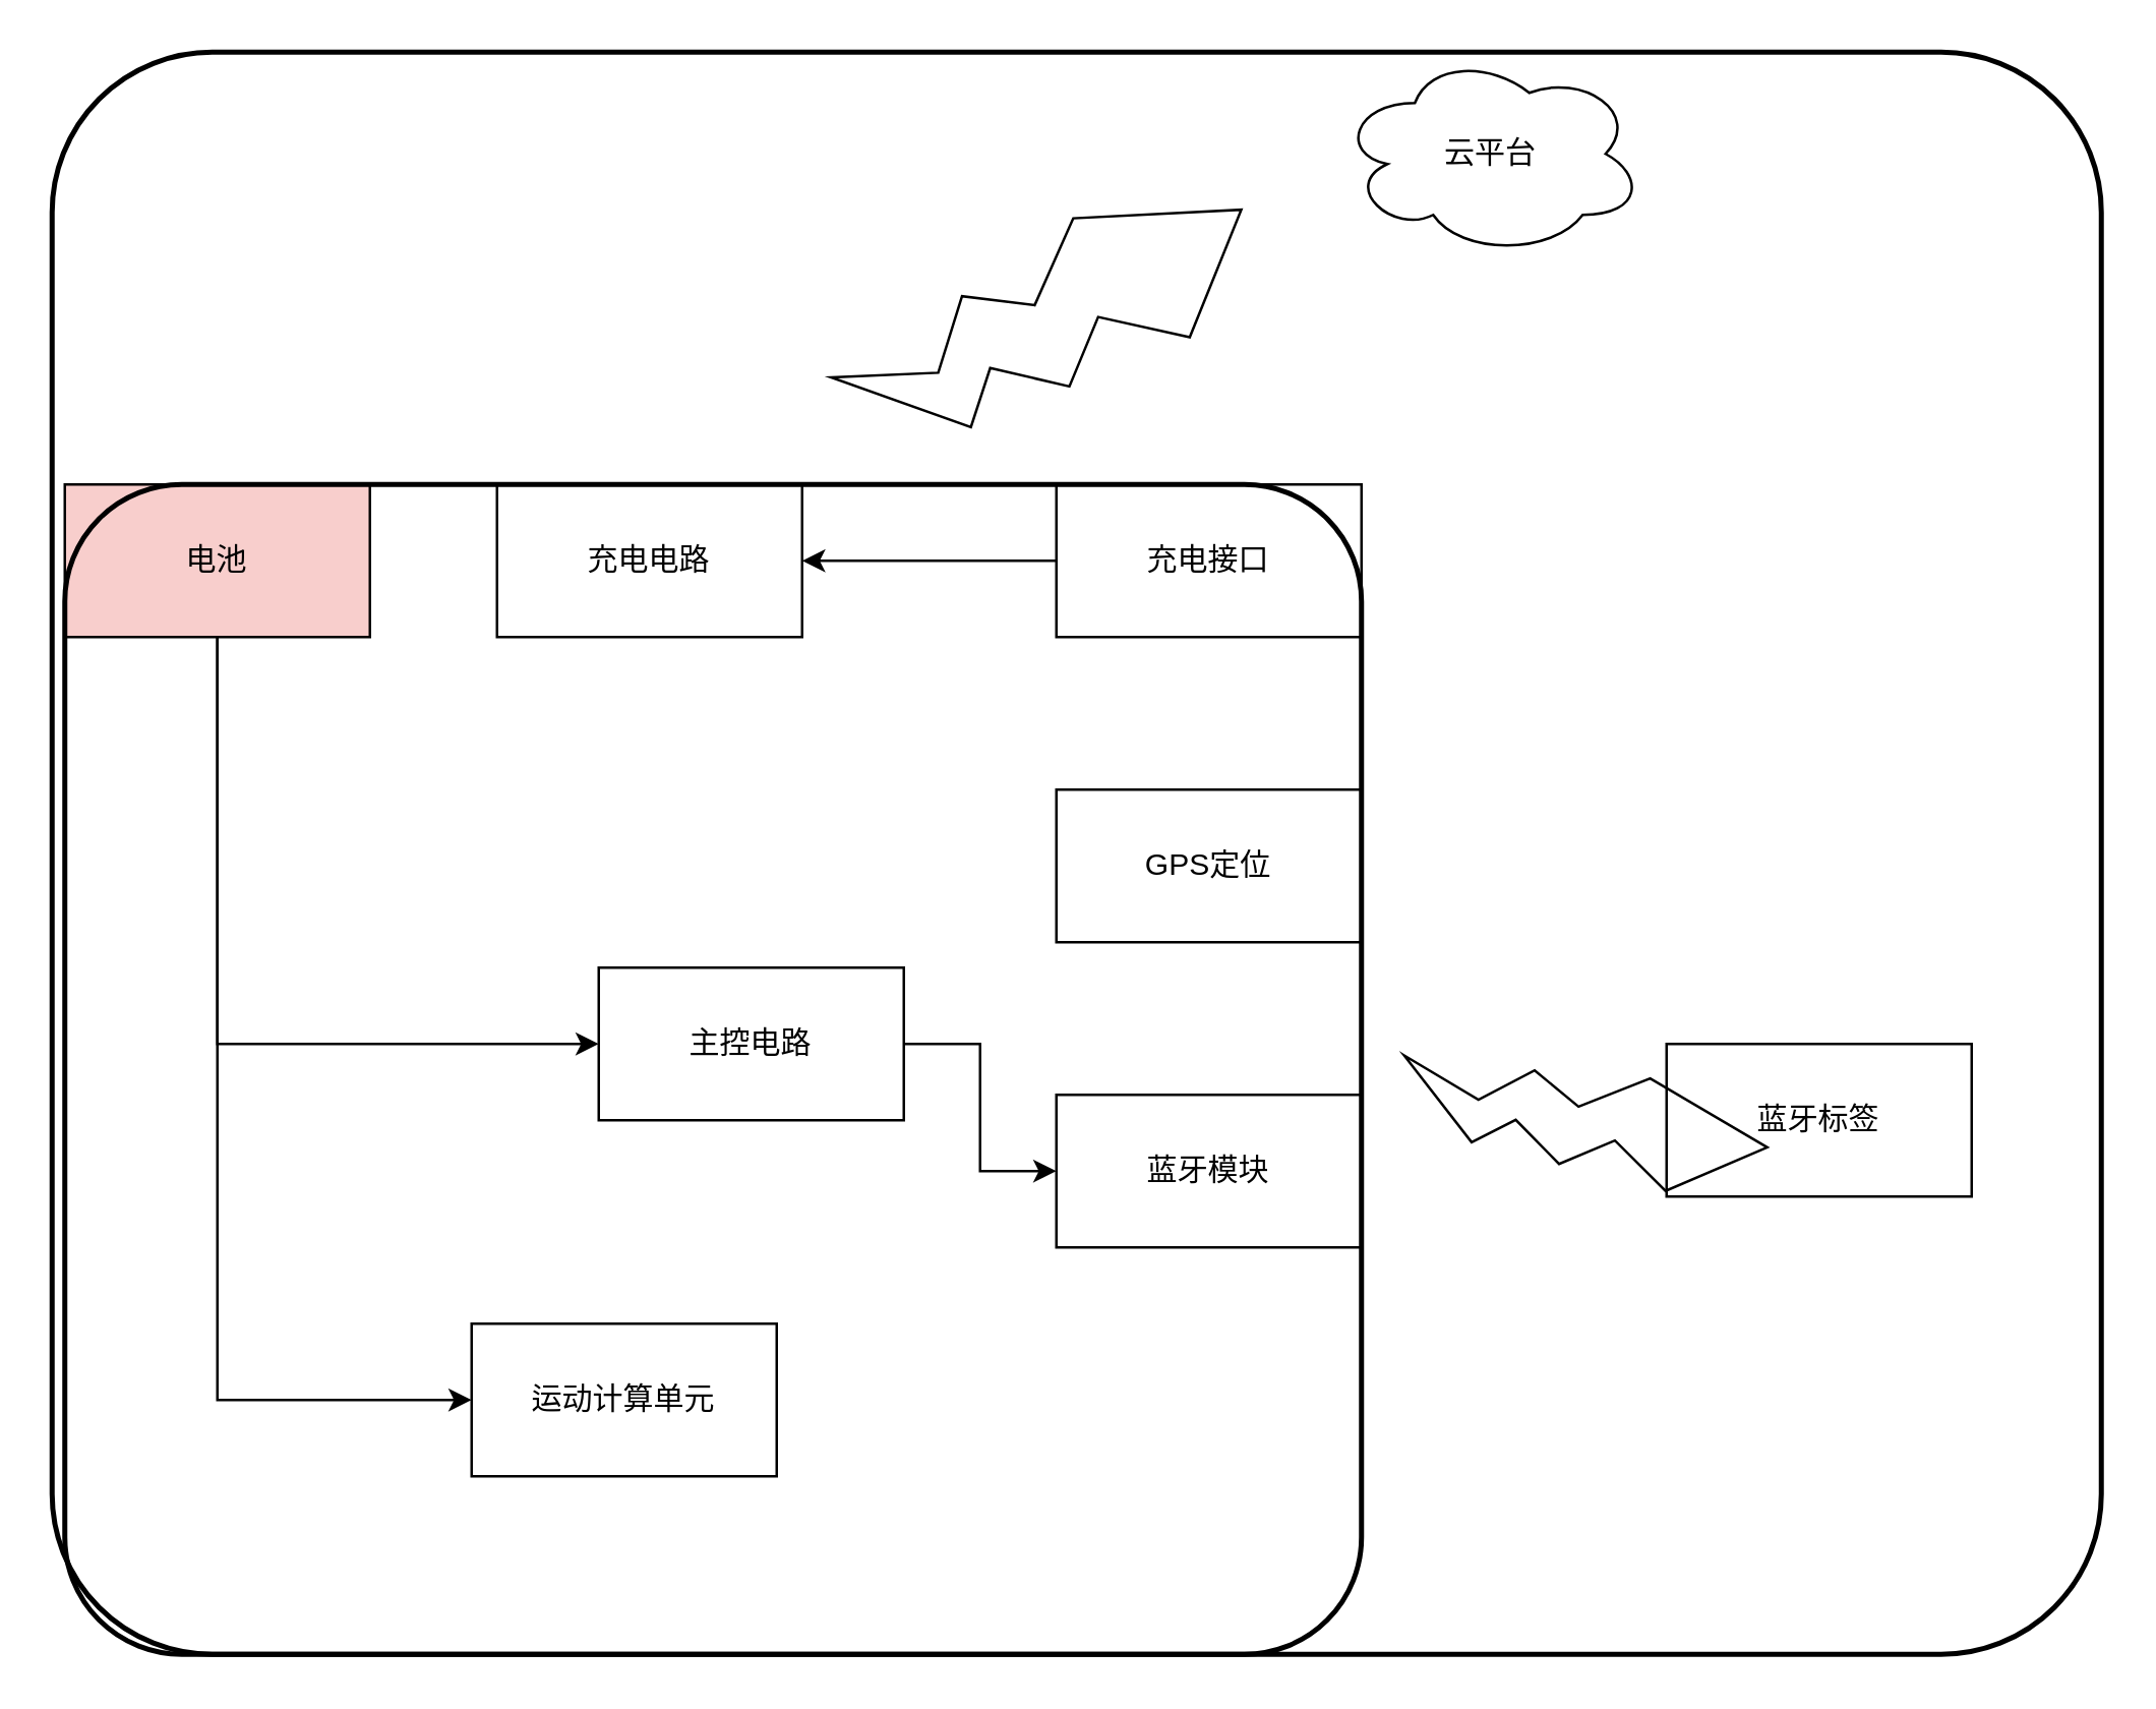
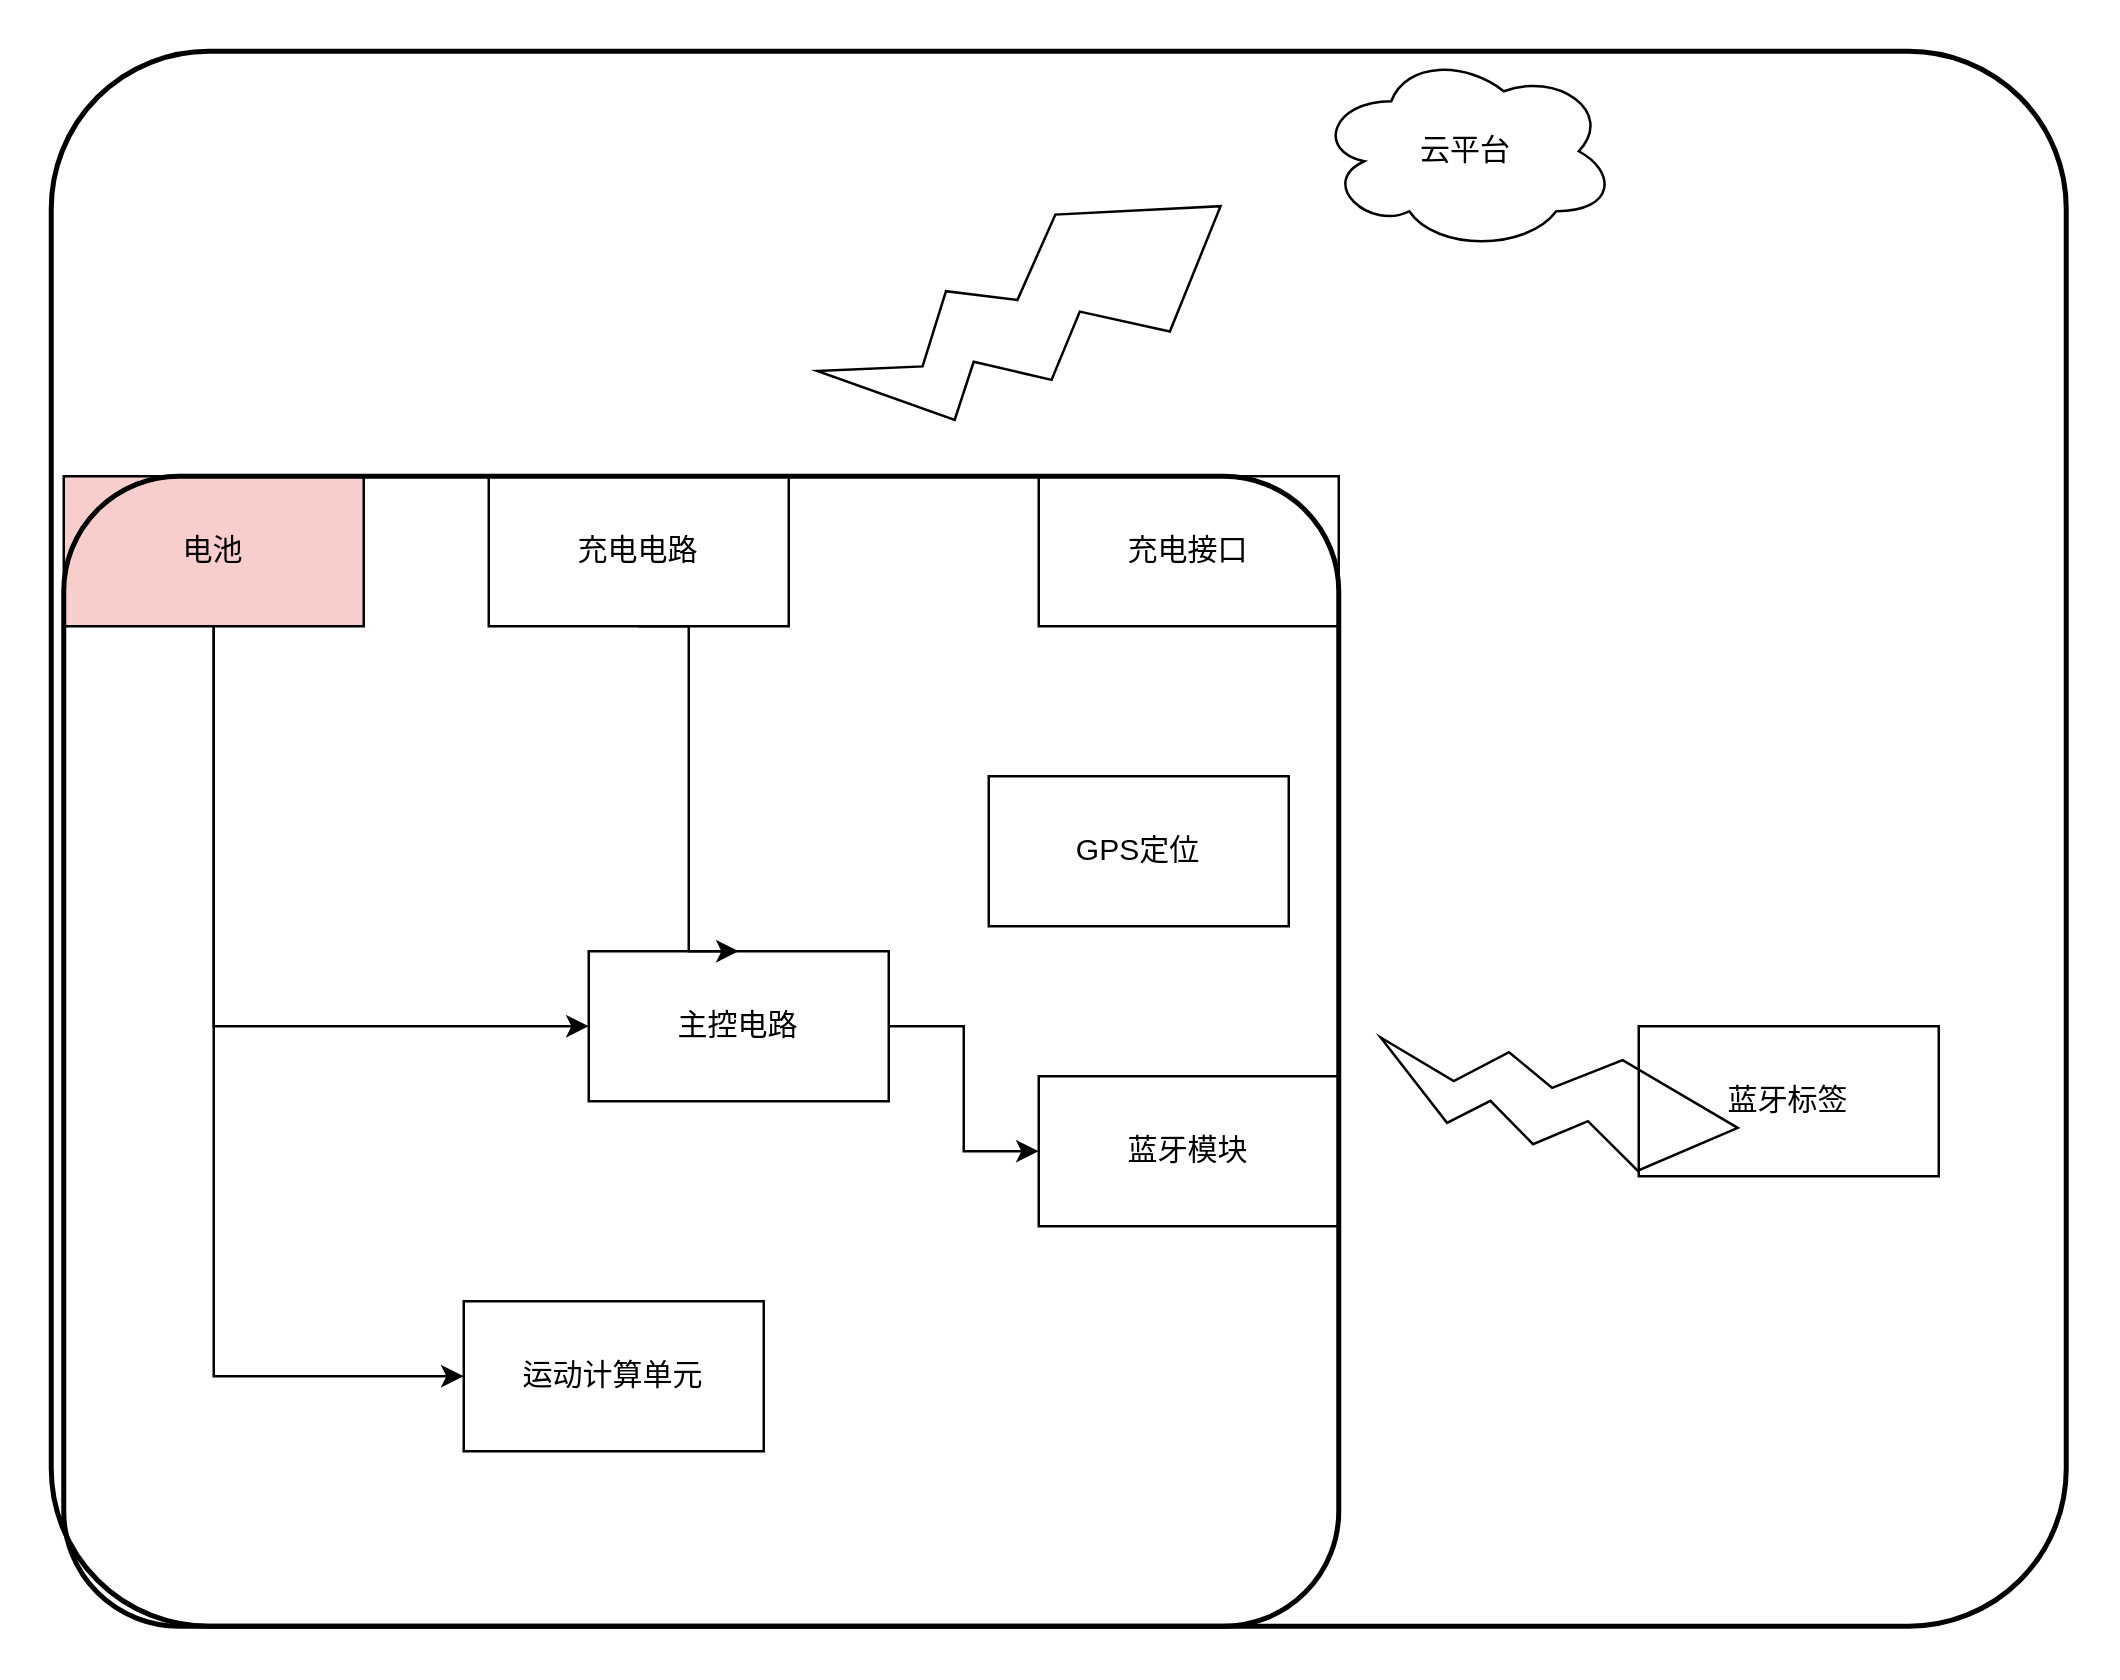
- <mxCell id="7" style="edgeStyle=orthogonalEdgeStyle;rounded=0;orthogonalLoop=1;jettySize=auto;html=1;exitX=0;exitY=0.5;exitDx=0;exitDy=0;entryX=1;entryY=0.5;entryDx=0;entryDy=0;" edge="1" parent="1" source="8" target="6"><mxGeometry relative="1" as="geometry" /></mxCell>
+ <mxCell id="5" style="edgeStyle=orthogonalEdgeStyle;rounded=0;orthogonalLoop=1;jettySize=auto;html=1;exitX=0.5;exitY=1;exitDx=0;exitDy=0;entryX=0.5;entryY=0;entryDx=0;entryDy=0;" edge="1" parent="1" source="6" target="10"><mxGeometry relative="1" as="geometry"><mxPoint x="255" y="410" as="targetPoint" /><Array as="points"><mxPoint x="275" y="250" /><mxPoint x="275" y="380" /></Array></mxGeometry></mxCell>
- <mxCell id="12" value="GPS定位" style="rounded=0;whiteSpace=wrap;html=1;fillColor=none;" vertex="1" parent="1"><mxGeometry x="415" y="310" width="120" height="60" as="geometry" /></mxCell>
+ <mxCell id="12" value="GPS定位" style="rounded=0;whiteSpace=wrap;html=1;fillColor=none;" vertex="1" parent="1"><mxGeometry x="395" y="310" width="120" height="60" as="geometry" /></mxCell>
